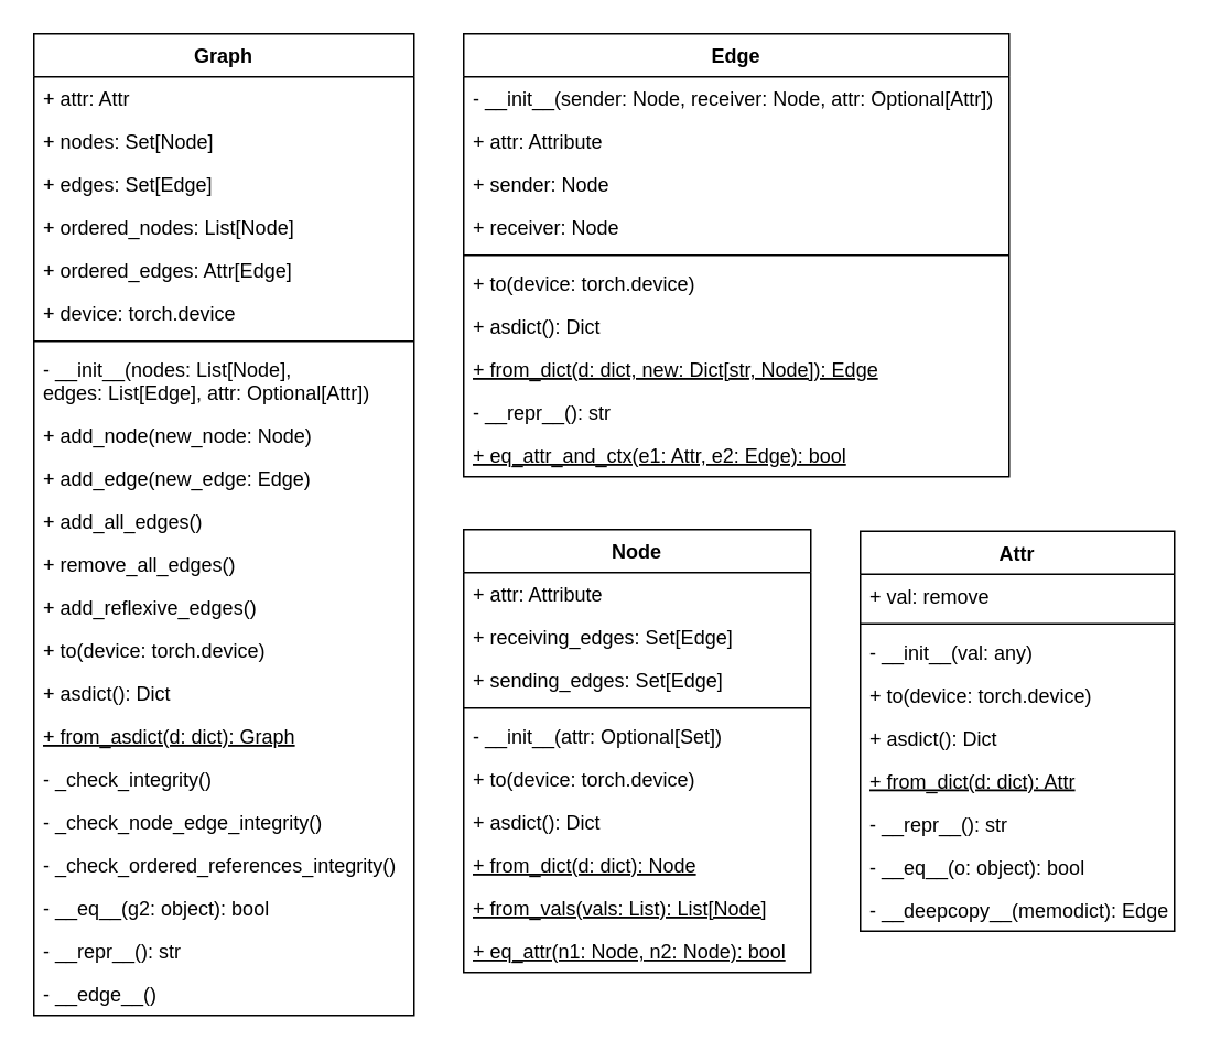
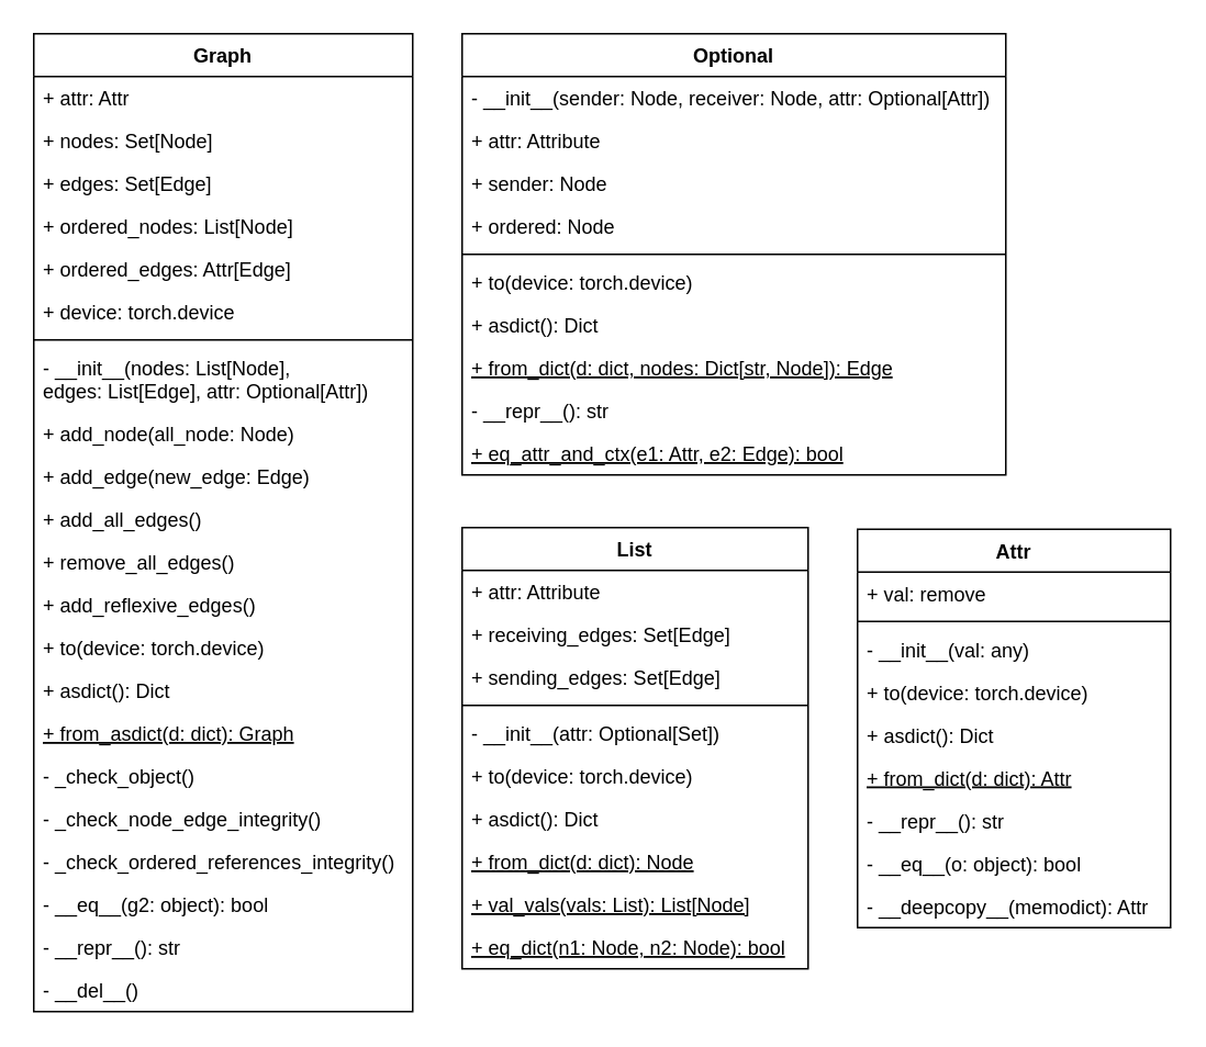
- <mxCell id="46" value="Edge&#10;" style="swimlane;fontStyle=1;align=center;verticalAlign=top;childLayout=stackLayout;horizontal=1;startSize=26;horizontalStack=0;resizeParent=1;resizeParentMax=0;resizeLast=0;collapsible=1;marginBottom=0;" vertex="1" parent="1"><mxGeometry x="280" y="20" width="330" height="268" as="geometry" /></mxCell>
+ <mxCell id="46" value="Optional&#10;" style="swimlane;fontStyle=1;align=center;verticalAlign=top;childLayout=stackLayout;horizontal=1;startSize=26;horizontalStack=0;resizeParent=1;resizeParentMax=0;resizeLast=0;collapsible=1;marginBottom=0;" vertex="1" parent="1"><mxGeometry x="280" y="20" width="330" height="268" as="geometry" /></mxCell>
- <mxCell id="50" value="+ receiver: Node" style="text;strokeColor=none;fillColor=none;align=left;verticalAlign=top;spacingLeft=4;spacingRight=4;overflow=hidden;rotatable=0;points=[[0,0.5],[1,0.5]];portConstraint=eastwest;" vertex="1" parent="46"><mxGeometry y="104" width="330" height="26" as="geometry" /></mxCell>
+ <mxCell id="50" value="+ ordered: Node" style="text;strokeColor=none;fillColor=none;align=left;verticalAlign=top;spacingLeft=4;spacingRight=4;overflow=hidden;rotatable=0;points=[[0,0.5],[1,0.5]];portConstraint=eastwest;" vertex="1" parent="46"><mxGeometry y="104" width="330" height="26" as="geometry" /></mxCell>
- <mxCell id="54" value="+ from_dict(d: dict, new: Dict[str, Node]): Edge&#10;" style="text;strokeColor=none;fillColor=none;align=left;verticalAlign=top;spacingLeft=4;spacingRight=4;overflow=hidden;rotatable=0;points=[[0,0.5],[1,0.5]];portConstraint=eastwest;fontStyle=4" vertex="1" parent="46"><mxGeometry y="190" width="330" height="26" as="geometry" /></mxCell>
+ <mxCell id="54" value="+ from_dict(d: dict, nodes: Dict[str, Node]): Edge&#10;" style="text;strokeColor=none;fillColor=none;align=left;verticalAlign=top;spacingLeft=4;spacingRight=4;overflow=hidden;rotatable=0;points=[[0,0.5],[1,0.5]];portConstraint=eastwest;fontStyle=4" vertex="1" parent="46"><mxGeometry y="190" width="330" height="26" as="geometry" /></mxCell>
- <mxCell id="21" value="+ add_node(new_node: Node)" style="text;strokeColor=none;fillColor=none;align=left;verticalAlign=top;spacingLeft=4;spacingRight=4;overflow=hidden;rotatable=0;points=[[0,0.5],[1,0.5]];portConstraint=eastwest;" vertex="1" parent="12"><mxGeometry y="230" width="230" height="26" as="geometry" /></mxCell>
+ <mxCell id="21" value="+ add_node(all_node: Node)" style="text;strokeColor=none;fillColor=none;align=left;verticalAlign=top;spacingLeft=4;spacingRight=4;overflow=hidden;rotatable=0;points=[[0,0.5],[1,0.5]];portConstraint=eastwest;" vertex="1" parent="12"><mxGeometry y="230" width="230" height="26" as="geometry" /></mxCell>
- <mxCell id="35" value="Node&#10;" style="swimlane;fontStyle=1;align=center;verticalAlign=top;childLayout=stackLayout;horizontal=1;startSize=26;horizontalStack=0;resizeParent=1;resizeParentMax=0;resizeLast=0;collapsible=1;marginBottom=0;" vertex="1" parent="1"><mxGeometry x="280" y="320" width="210" height="268" as="geometry" /></mxCell>
+ <mxCell id="35" value="List&#10;" style="swimlane;fontStyle=1;align=center;verticalAlign=top;childLayout=stackLayout;horizontal=1;startSize=26;horizontalStack=0;resizeParent=1;resizeParentMax=0;resizeLast=0;collapsible=1;marginBottom=0;" vertex="1" parent="1"><mxGeometry x="280" y="320" width="210" height="268" as="geometry" /></mxCell>
- <mxCell id="29" value="- _check_integrity()&#10;" style="text;strokeColor=none;fillColor=none;align=left;verticalAlign=top;spacingLeft=4;spacingRight=4;overflow=hidden;rotatable=0;points=[[0,0.5],[1,0.5]];portConstraint=eastwest;" vertex="1" parent="12"><mxGeometry y="438" width="230" height="26" as="geometry" /></mxCell>
+ <mxCell id="29" value="- _check_object()&#10;" style="text;strokeColor=none;fillColor=none;align=left;verticalAlign=top;spacingLeft=4;spacingRight=4;overflow=hidden;rotatable=0;points=[[0,0.5],[1,0.5]];portConstraint=eastwest;" vertex="1" parent="12"><mxGeometry y="438" width="230" height="26" as="geometry" /></mxCell>
- <mxCell id="44" value="+ from_vals(vals: List): List[Node]&#10;" style="text;strokeColor=none;fillColor=none;align=left;verticalAlign=top;spacingLeft=4;spacingRight=4;overflow=hidden;rotatable=0;points=[[0,0.5],[1,0.5]];portConstraint=eastwest;fontStyle=4" vertex="1" parent="35"><mxGeometry y="216" width="210" height="26" as="geometry" /></mxCell>
+ <mxCell id="44" value="+ val_vals(vals: List): List[Node]&#10;" style="text;strokeColor=none;fillColor=none;align=left;verticalAlign=top;spacingLeft=4;spacingRight=4;overflow=hidden;rotatable=0;points=[[0,0.5],[1,0.5]];portConstraint=eastwest;fontStyle=4" vertex="1" parent="35"><mxGeometry y="216" width="210" height="26" as="geometry" /></mxCell>
- <mxCell id="11" value="- __deepcopy__(memodict): Edge&#10;" style="text;strokeColor=none;fillColor=none;align=left;verticalAlign=top;spacingLeft=4;spacingRight=4;overflow=hidden;rotatable=0;points=[[0,0.5],[1,0.5]];portConstraint=eastwest;" vertex="1" parent="2"><mxGeometry y="216" width="190" height="26" as="geometry" /></mxCell>
+ <mxCell id="11" value="- __deepcopy__(memodict): Attr&#10;" style="text;strokeColor=none;fillColor=none;align=left;verticalAlign=top;spacingLeft=4;spacingRight=4;overflow=hidden;rotatable=0;points=[[0,0.5],[1,0.5]];portConstraint=eastwest;" vertex="1" parent="2"><mxGeometry y="216" width="190" height="26" as="geometry" /></mxCell>
- <mxCell id="45" value="+ eq_attr(n1: Node, n2: Node): bool&#10;" style="text;strokeColor=none;fillColor=none;align=left;verticalAlign=top;spacingLeft=4;spacingRight=4;overflow=hidden;rotatable=0;points=[[0,0.5],[1,0.5]];portConstraint=eastwest;fontStyle=4" vertex="1" parent="35"><mxGeometry y="242" width="210" height="26" as="geometry" /></mxCell>
+ <mxCell id="45" value="+ eq_dict(n1: Node, n2: Node): bool&#10;" style="text;strokeColor=none;fillColor=none;align=left;verticalAlign=top;spacingLeft=4;spacingRight=4;overflow=hidden;rotatable=0;points=[[0,0.5],[1,0.5]];portConstraint=eastwest;fontStyle=4" vertex="1" parent="35"><mxGeometry y="242" width="210" height="26" as="geometry" /></mxCell>
- <mxCell id="34" value="- __edge__()&#10;" style="text;strokeColor=none;fillColor=none;align=left;verticalAlign=top;spacingLeft=4;spacingRight=4;overflow=hidden;rotatable=0;points=[[0,0.5],[1,0.5]];portConstraint=eastwest;" vertex="1" parent="12"><mxGeometry y="568" width="230" height="26" as="geometry" /></mxCell>
+ <mxCell id="34" value="- __del__()&#10;" style="text;strokeColor=none;fillColor=none;align=left;verticalAlign=top;spacingLeft=4;spacingRight=4;overflow=hidden;rotatable=0;points=[[0,0.5],[1,0.5]];portConstraint=eastwest;" vertex="1" parent="12"><mxGeometry y="568" width="230" height="26" as="geometry" /></mxCell>
